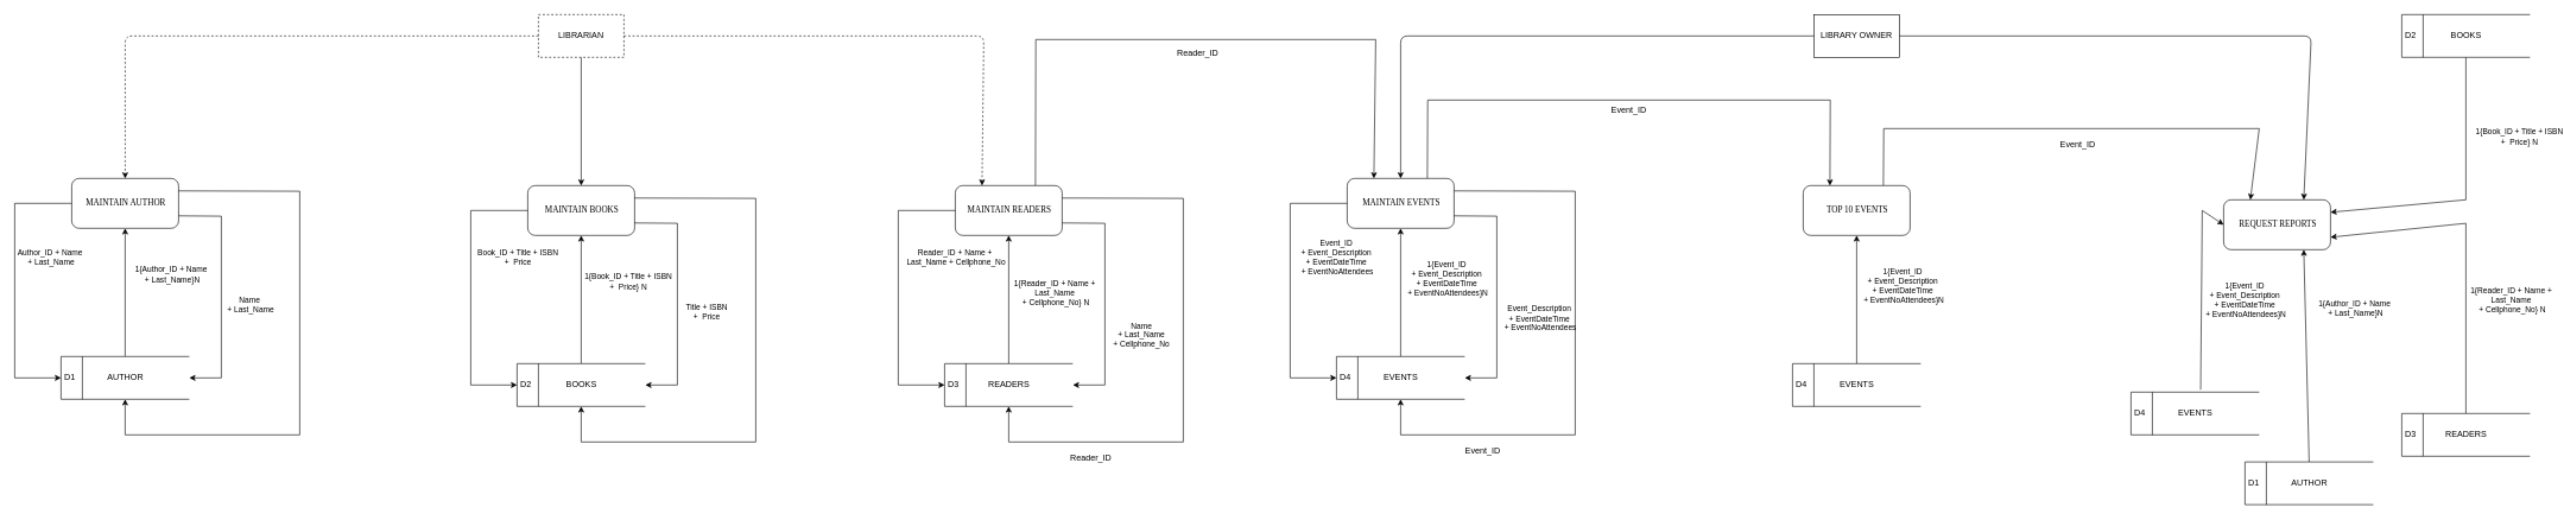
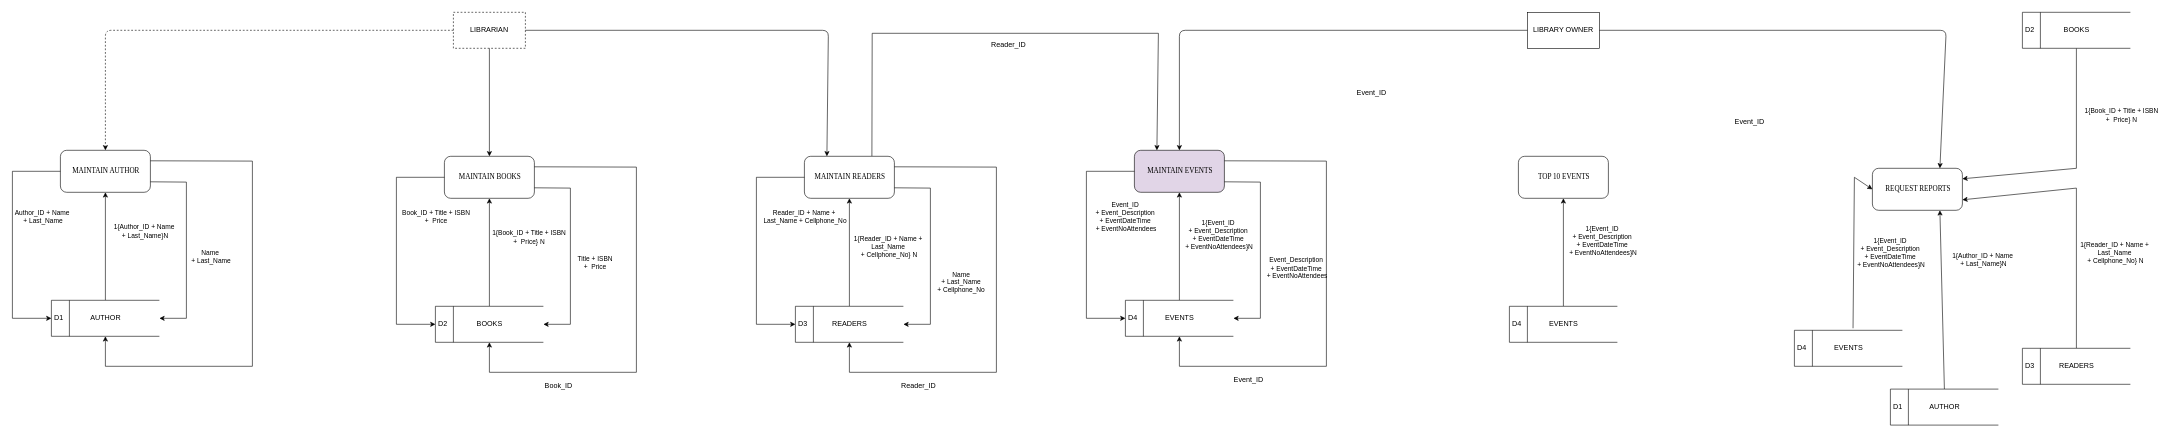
- <mxCell id="38" value="" style="endArrow=classic;html=1;rounded=1;entryX=0.25;entryY=0;entryDx=0;entryDy=0;exitX=1;exitY=0.5;exitDx=0;exitDy=0;curved=0;dashed=1;" edge="1" parent="1" source="35" target="66"><mxGeometry width="50" height="50" relative="1" as="geometry"><mxPoint x="1059" y="180" as="sourcePoint" /><mxPoint x="1415" y="250" as="targetPoint" /><Array as="points"><mxPoint x="1380" y="50" /></Array></mxGeometry></mxCell>
+ <mxCell id="38" value="" style="endArrow=classic;html=1;rounded=1;entryX=0.25;entryY=0;entryDx=0;entryDy=0;exitX=1;exitY=0.5;exitDx=0;exitDy=0;curved=0;" edge="1" parent="1" source="35" target="66"><mxGeometry width="50" height="50" relative="1" as="geometry"><mxPoint x="1059" y="180" as="sourcePoint" /><mxPoint x="1415" y="250" as="targetPoint" /><Array as="points"><mxPoint x="1380" y="50" /></Array></mxGeometry></mxCell>
- <mxCell id="14" value="" style="endArrow=none;html=1;rounded=0;entryX=0.75;entryY=0;entryDx=0;entryDy=0;exitX=0.25;exitY=0;exitDx=0;exitDy=0;endFill=0;startArrow=classic;startFill=1;" edge="1" parent="1" source="8" target="17"><mxGeometry width="50" height="50" relative="1" as="geometry"><mxPoint x="2290" y="180" as="sourcePoint" /><mxPoint x="2340" y="130" as="targetPoint" /><Array as="points"><mxPoint x="2568" y="140" /><mxPoint x="2003" y="140" /></Array></mxGeometry></mxCell>
- <mxCell id="7" value="" style="endArrow=classic;html=1;rounded=0;entryX=0.25;entryY=0;entryDx=0;entryDy=0;exitX=0.75;exitY=0;exitDx=0;exitDy=0;" edge="1" parent="1" source="8" target="16"><mxGeometry width="50" height="50" relative="1" as="geometry"><mxPoint x="2700" y="310" as="sourcePoint" /><mxPoint x="2750" y="260" as="targetPoint" /><Array as="points"><mxPoint x="2643" y="180" /><mxPoint x="3170" y="180" /></Array></mxGeometry></mxCell>
- <mxCell id="17" value="&lt;span style=&quot;text-indent: -24px;&quot;&gt;&lt;span style=&quot;font-variant-numeric: normal; font-variant-east-asian: normal; font-variant-alternates: normal; font-size-adjust: none; font-kerning: auto; font-optical-sizing: auto; font-feature-settings: normal; font-variation-settings: normal; font-variant-position: normal; font-variant-emoji: normal; font-stretch: normal; font-size: 7pt; line-height: normal; font-family: &amp;quot;Times New Roman&amp;quot;;&quot;&gt;&amp;nbsp;&lt;/span&gt;&lt;/span&gt;&lt;span style=&quot;text-indent: -24px; font-family: &amp;quot;Helvetica World&amp;quot;;&quot;&gt;MAINTAIN EVENTS&lt;/span&gt;" style="rounded=1;whiteSpace=wrap;html=1;" vertex="1" parent="1"><mxGeometry x="1890" y="250" width="150" height="70" as="geometry" /></mxCell>
+ <mxCell id="17" value="&lt;span style=&quot;text-indent: -24px;&quot;&gt;&lt;span style=&quot;font-variant-numeric: normal; font-variant-east-asian: normal; font-variant-alternates: normal; font-size-adjust: none; font-kerning: auto; font-optical-sizing: auto; font-feature-settings: normal; font-variation-settings: normal; font-variant-position: normal; font-variant-emoji: normal; font-stretch: normal; font-size: 7pt; line-height: normal; font-family: &amp;quot;Times New Roman&amp;quot;;&quot;&gt;&amp;nbsp;&lt;/span&gt;&lt;/span&gt;&lt;span style=&quot;text-indent: -24px; font-family: &amp;quot;Helvetica World&amp;quot;;&quot;&gt;MAINTAIN EVENTS&lt;/span&gt;" style="rounded=1;whiteSpace=wrap;html=1;fillColor=#e1d5e7;" vertex="1" parent="1"><mxGeometry x="1890" y="250" width="150" height="70" as="geometry" /></mxCell>
+ <mxCell id="64" value="Book_ID" style="text;html=1;align=center;verticalAlign=middle;resizable=0;points=[];autosize=1;strokeColor=none;fillColor=none;" vertex="1" parent="52"><mxGeometry x="235" y="368" width="70" height="30" as="geometry" /></mxCell>
